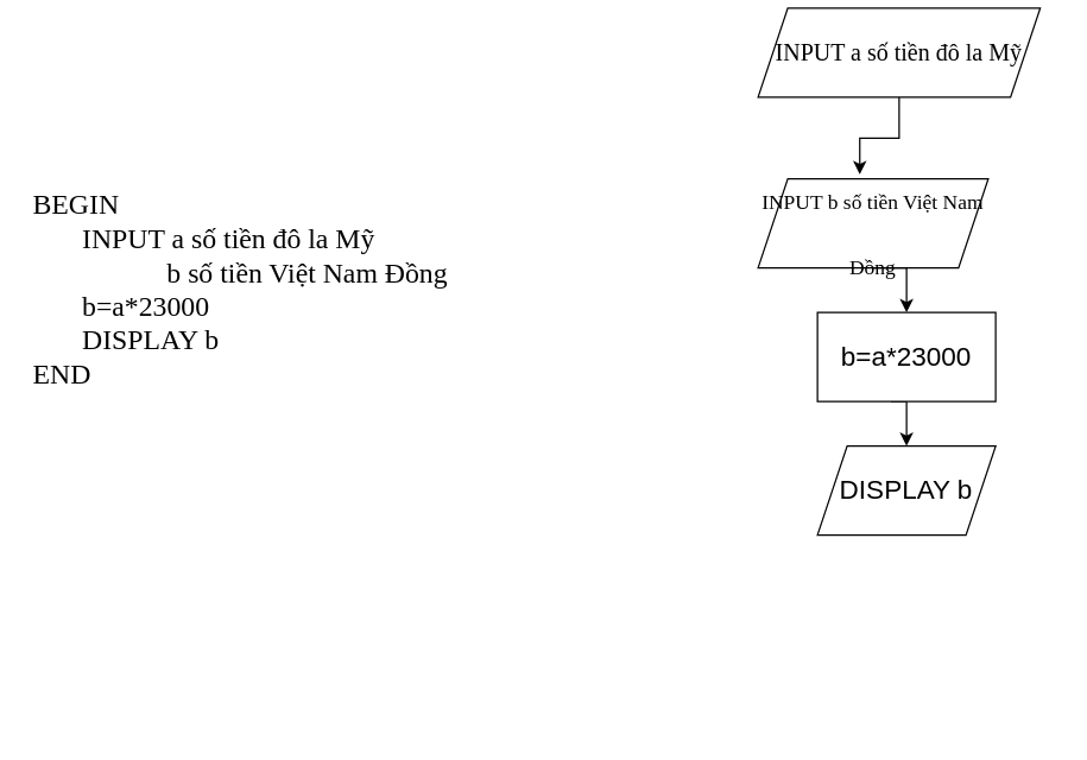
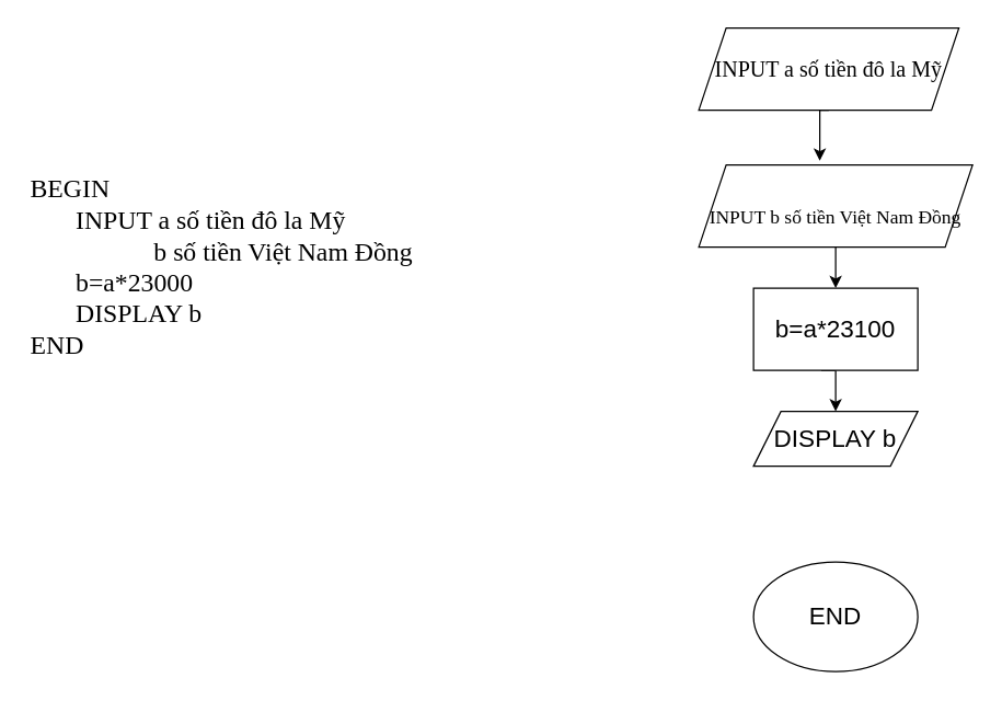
- <mxCell id="3" value="&lt;font style=&quot;font-size: 16px;&quot; face=&quot;Times New Roman&quot;&gt;INPUT a số tiền đô la Mỹ&lt;/font&gt;" style="shape=parallelogram;perimeter=parallelogramPerimeter;whiteSpace=wrap;html=1;fixedSize=1;fontSize=18;" vertex="1" parent="1"><mxGeometry x="510" y="5" width="190" height="60" as="geometry" /></mxCell>
+ <mxCell id="3" value="&lt;font style=&quot;font-size: 16px;&quot; face=&quot;Times New Roman&quot;&gt;INPUT a số tiền đô la Mỹ&lt;/font&gt;" style="shape=parallelogram;perimeter=parallelogramPerimeter;whiteSpace=wrap;html=1;fixedSize=1;fontSize=18;" vertex="1" parent="1"><mxGeometry x="510" y="20" width="190" height="60" as="geometry" /></mxCell>
- <mxCell id="10" value="&lt;h1&gt;&lt;font face=&quot;Times New Roman&quot; style=&quot;font-weight: normal; font-size: 14px;&quot;&gt;INPUT b số tiền Việt Nam Đồng&lt;/font&gt;&lt;/h1&gt;" style="shape=parallelogram;perimeter=parallelogramPerimeter;whiteSpace=wrap;html=1;fixedSize=1;fontSize=18;align=center;" vertex="1" parent="1"><mxGeometry x="510" y="120" width="155" height="60" as="geometry" /></mxCell>
+ <mxCell id="10" value="&lt;h1&gt;&lt;font face=&quot;Times New Roman&quot; style=&quot;font-weight: normal; font-size: 14px;&quot;&gt;INPUT b số tiền Việt Nam Đồng&lt;/font&gt;&lt;/h1&gt;" style="shape=parallelogram;perimeter=parallelogramPerimeter;whiteSpace=wrap;html=1;fixedSize=1;fontSize=18;align=center;" vertex="1" parent="1"><mxGeometry x="510" y="120" width="200" height="60" as="geometry" /></mxCell>
- <mxCell id="6" value="b=a*23000" style="rounded=0;whiteSpace=wrap;html=1;fontSize=18;" vertex="1" parent="1"><mxGeometry x="550" y="210" width="120" height="60" as="geometry" /></mxCell>
+ <mxCell id="6" value="b=a*23100" style="rounded=0;whiteSpace=wrap;html=1;fontSize=18;" vertex="1" parent="1"><mxGeometry x="550" y="210" width="120" height="60" as="geometry" /></mxCell>
- <mxCell id="7" value="DISPLAY b" style="shape=parallelogram;perimeter=parallelogramPerimeter;whiteSpace=wrap;html=1;fixedSize=1;fontSize=18;" vertex="1" parent="1"><mxGeometry x="550" y="300" width="120" height="60" as="geometry" /></mxCell>
+ <mxCell id="7" value="DISPLAY b" style="shape=parallelogram;perimeter=parallelogramPerimeter;whiteSpace=wrap;html=1;fixedSize=1;fontSize=18;" vertex="1" parent="1"><mxGeometry x="550" y="300" width="120" height="40" as="geometry" /></mxCell>
+ <mxCell id="8" value="END" style="ellipse;whiteSpace=wrap;html=1;fontSize=18;" vertex="1" parent="1"><mxGeometry x="550" y="410" width="120" height="80" as="geometry" /></mxCell>
